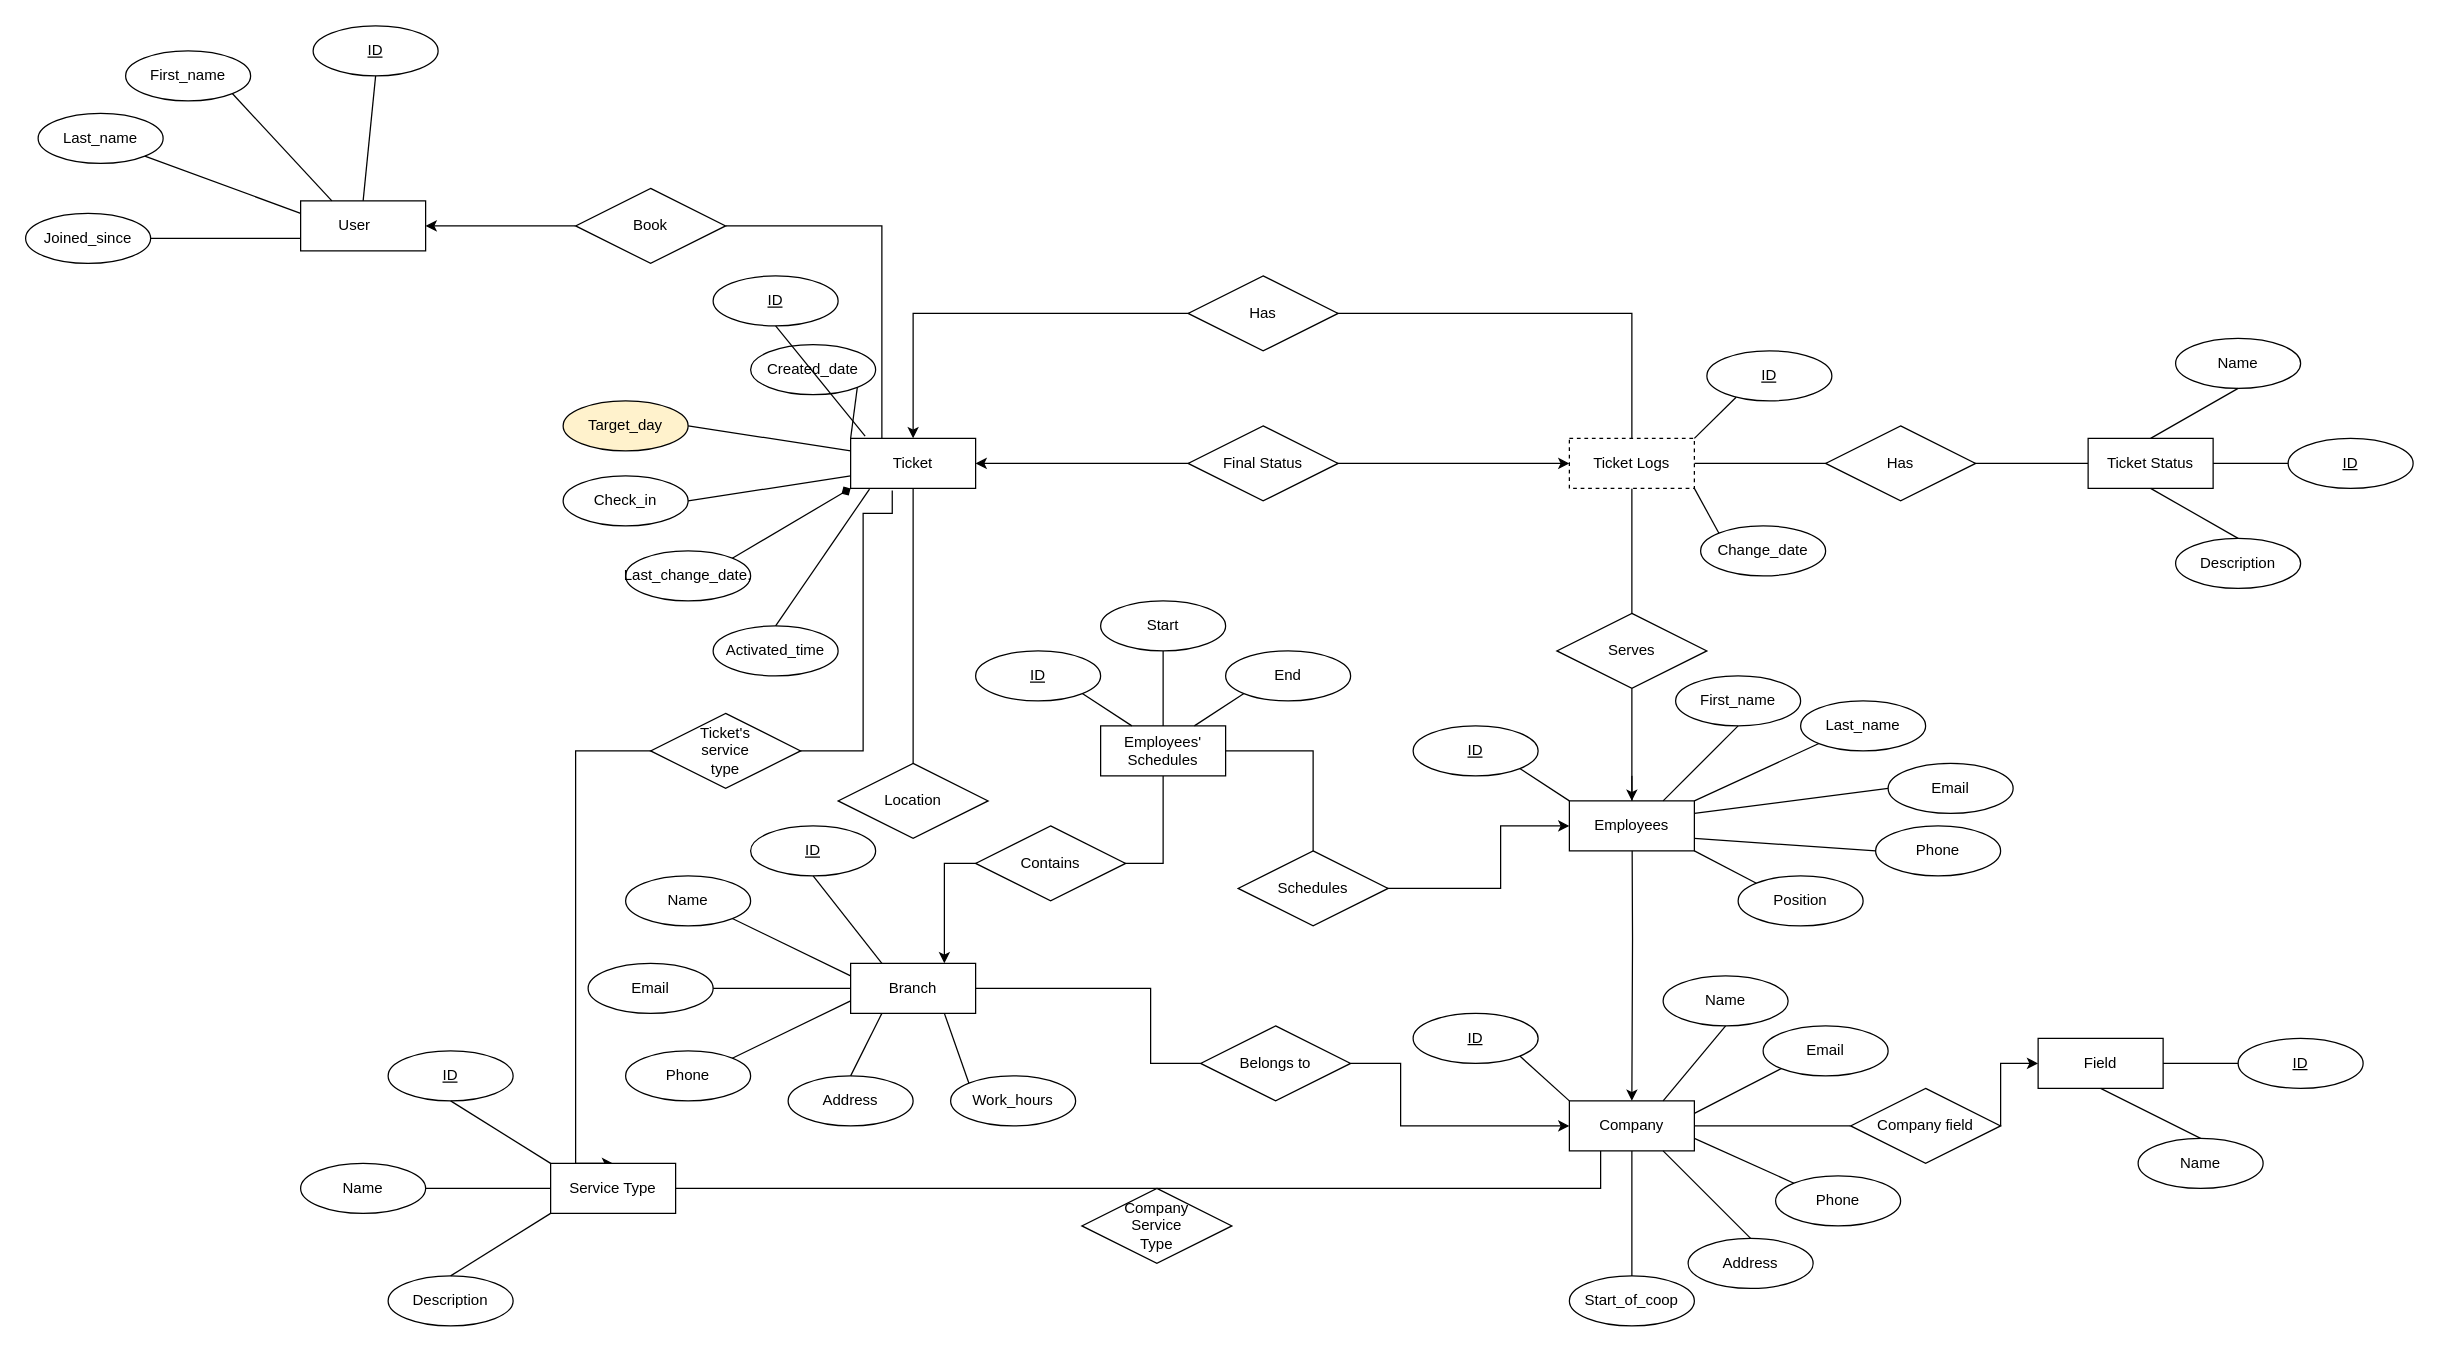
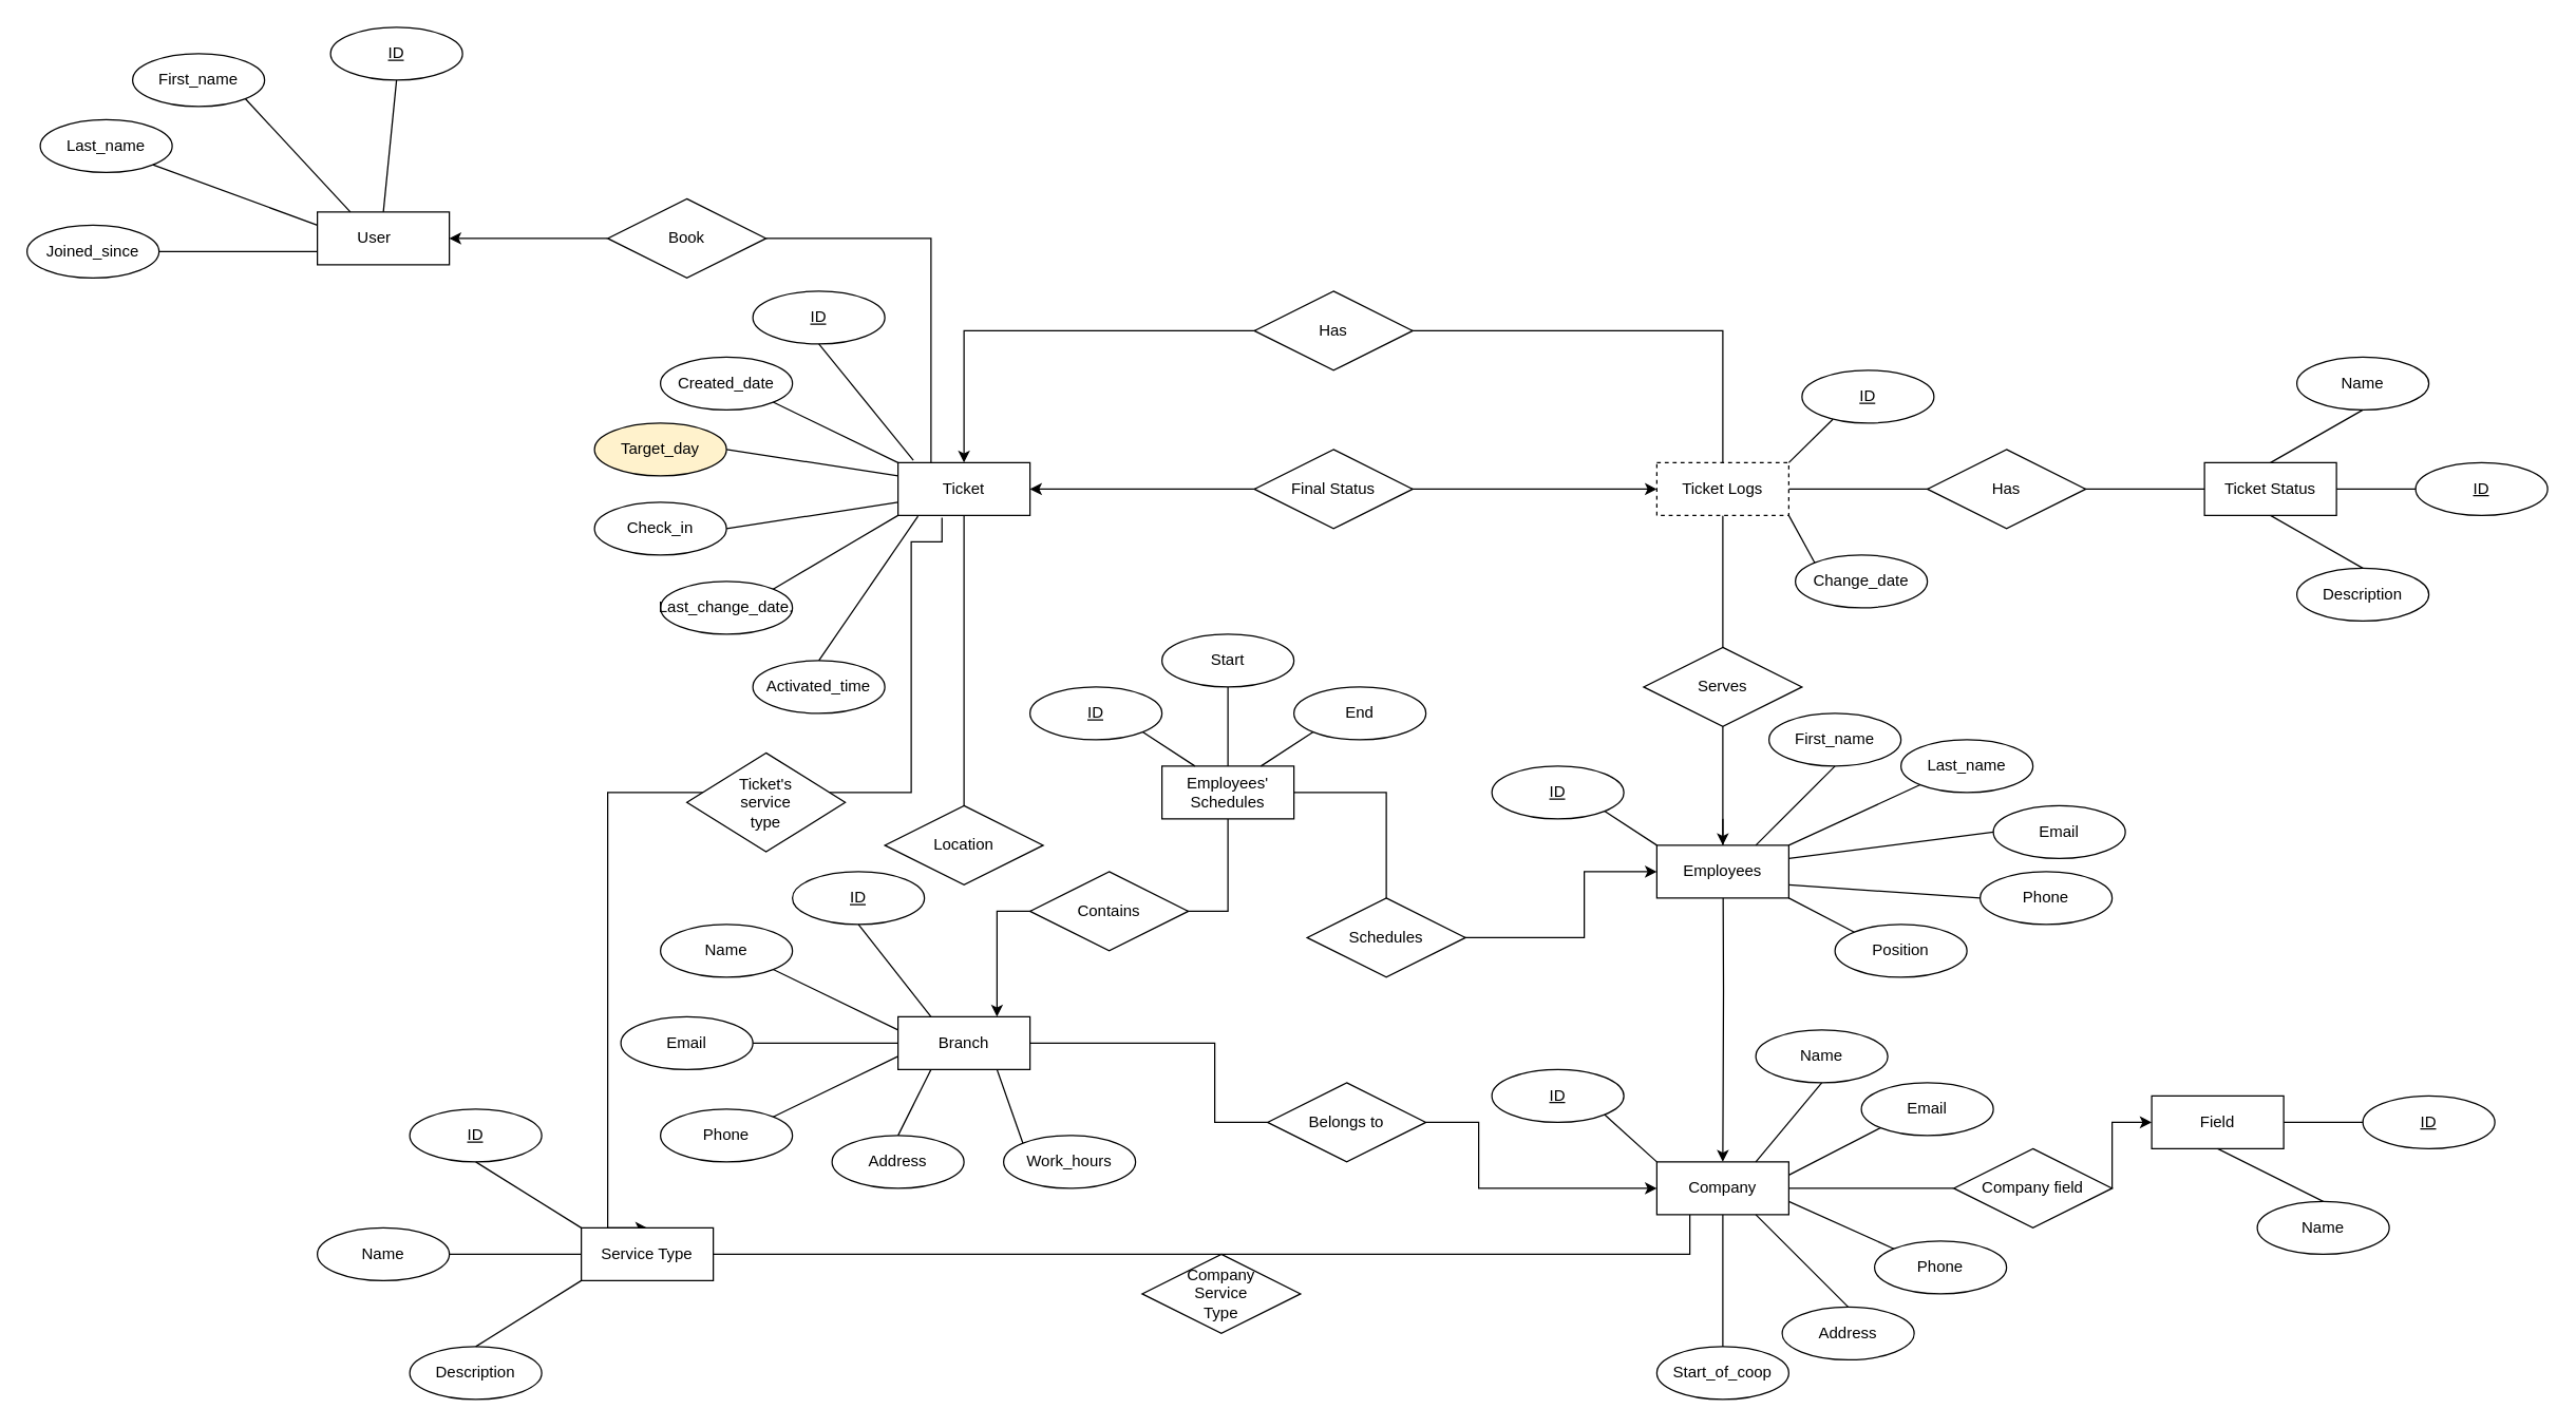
- <mxCell id="37" value="Created_date" style="ellipse;whiteSpace=wrap;html=1;align=center;" parent="1" vertex="1"><mxGeometry x="600" y="275" width="100" height="40" as="geometry" /></mxCell>
+ <mxCell id="37" value="Created_date" style="ellipse;whiteSpace=wrap;html=1;align=center;" parent="1" vertex="1"><mxGeometry x="500" y="270" width="100" height="40" as="geometry" /></mxCell>
- <mxCell id="42" value="" style="endArrow=diamond;html=1;rounded=0;entryX=0;entryY=1;entryDx=0;entryDy=0;exitX=1;exitY=0;exitDx=0;exitDy=0;" parent="1" source="34" target="12" edge="1"><mxGeometry relative="1" as="geometry"><mxPoint x="560" y="410" as="sourcePoint" /><mxPoint x="690" y="390" as="targetPoint" /></mxGeometry></mxCell>
+ <mxCell id="42" value="" style="endArrow=none;html=1;rounded=0;entryX=0;entryY=1;entryDx=0;entryDy=0;exitX=1;exitY=0;exitDx=0;exitDy=0;" parent="1" source="34" target="12" edge="1"><mxGeometry relative="1" as="geometry"><mxPoint x="560" y="410" as="sourcePoint" /><mxPoint x="690" y="390" as="targetPoint" /></mxGeometry></mxCell>
- <mxCell id="115" value="Ticket's&lt;br&gt;service&lt;br&gt;type" style="shape=rhombus;perimeter=rhombusPerimeter;whiteSpace=wrap;html=1;align=center;" vertex="1" parent="1"><mxGeometry x="520" y="570" width="120" height="60" as="geometry" /></mxCell>
+ <mxCell id="115" value="Ticket's&lt;br&gt;service&lt;br&gt;type" style="shape=rhombus;perimeter=rhombusPerimeter;whiteSpace=wrap;html=1;align=center;" vertex="1" parent="1"><mxGeometry x="520" y="570" width="120" height="75" as="geometry" /></mxCell>
